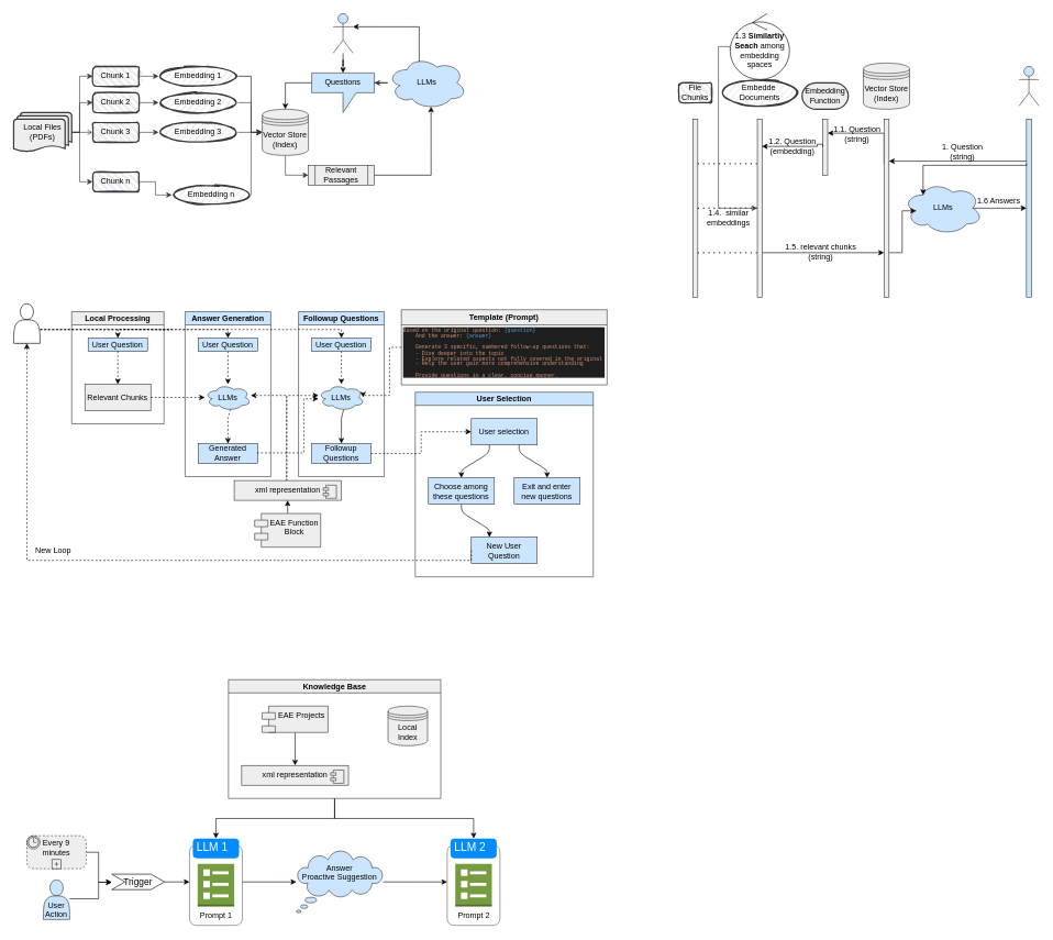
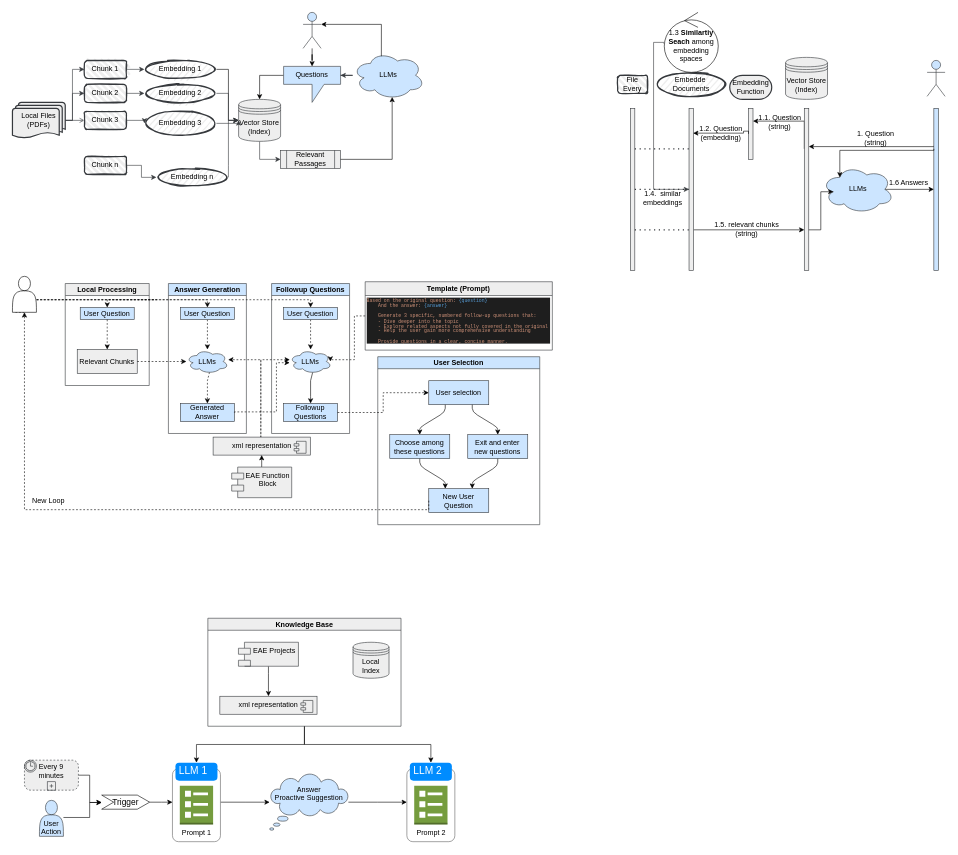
- <mxCell id="48" value="File Chunks" style="rounded=1;whiteSpace=wrap;html=1;strokeWidth=2;fillWeight=4;hachureGap=8;hachureAngle=45;fillColor=#eeeeee;sketch=1;strokeColor=#36393d;" parent="1" vertex="1"><mxGeometry x="1029" y="125" width="50" height="30" as="geometry" /></mxCell>
+ <mxCell id="48" value="File Every" style="rounded=1;whiteSpace=wrap;html=1;strokeWidth=2;fillWeight=4;hachureGap=8;hachureAngle=45;fillColor=#eeeeee;sketch=1;strokeColor=#36393d;" parent="1" vertex="1"><mxGeometry x="1029" y="125" width="50" height="30" as="geometry" /></mxCell>
- <mxCell id="22" value="Embedding 3" style="ellipse;whiteSpace=wrap;html=1;strokeWidth=2;fillWeight=2;hachureGap=8;fillColor=#eeeeee;fillStyle=dots;sketch=1;strokeColor=#36393d;" parent="1" vertex="1"><mxGeometry x="240.25" y="185" width="120" height="30" as="geometry" /></mxCell>
+ <mxCell id="22" value="Embedding 3" style="ellipse;whiteSpace=wrap;html=1;strokeWidth=2;fillWeight=2;hachureGap=8;fillColor=#eeeeee;fillStyle=dots;sketch=1;strokeColor=#36393d;" parent="1" vertex="1"><mxGeometry x="240.25" y="185" width="120" height="40" as="geometry" /></mxCell>
- <mxCell id="9" style="edgeStyle=orthogonalEdgeStyle;rounded=0;orthogonalLoop=1;jettySize=auto;html=1;exitX=1;exitY=0.5;exitDx=0;exitDy=0;exitPerimeter=0;entryX=0;entryY=0.5;entryDx=0;entryDy=0;fillColor=#eeeeee;strokeColor=#36393d;" parent="1" source="10" target="24" edge="1"><mxGeometry relative="1" as="geometry"><Array as="points"><mxPoint x="120.25" y="200" /><mxPoint x="120.25" y="275" /></Array></mxGeometry></mxCell>
+ <mxCell id="95" value="" style="html=1;rounded=1;curved=0;sourcePerimeterSpacing=0;targetPerimeterSpacing=0;startSize=6;endSize=6;noEdgeStyle=1;orthogonal=1;" parent="87" source="91" target="93" edge="1"><mxGeometry relative="1" as="geometry"><Array as="points"><mxPoint x="200" y="182" /><mxPoint x="157.5" y="208" /></Array></mxGeometry></mxCell>
